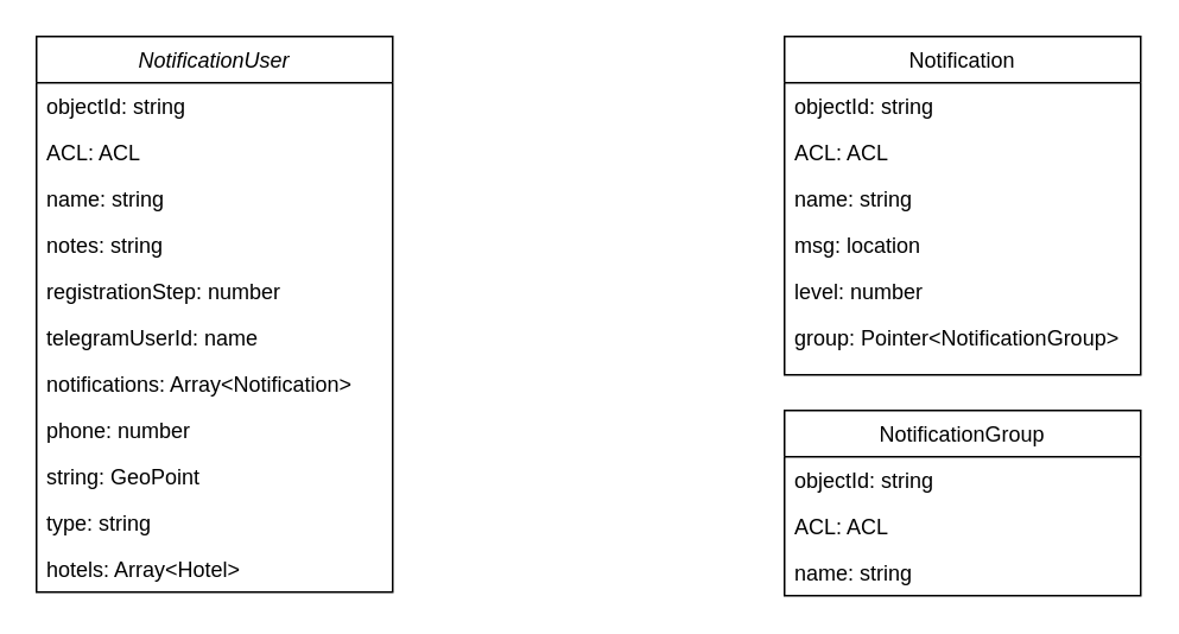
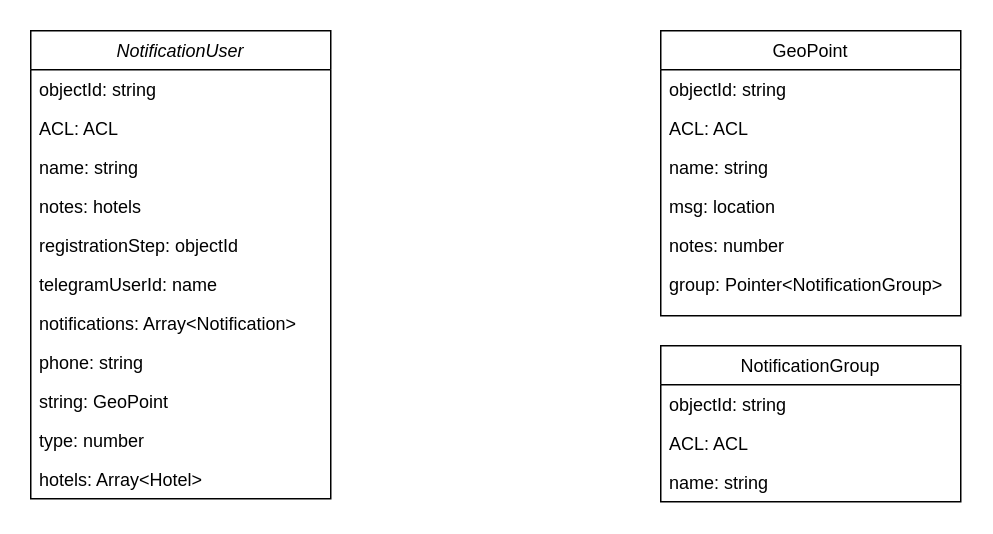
- <mxCell id="18" value="Notification" style="swimlane;fontStyle=0;align=center;verticalAlign=top;childLayout=stackLayout;horizontal=1;startSize=26;horizontalStack=0;resizeParent=1;resizeLast=0;collapsible=1;marginBottom=0;rounded=0;shadow=0;strokeWidth=1;" parent="1" vertex="1"><mxGeometry x="440" y="20" width="200" height="190" as="geometry"><mxRectangle x="550" y="140" width="160" height="26" as="alternateBounds" /></mxGeometry></mxCell>
+ <mxCell id="18" value="GeoPoint" style="swimlane;fontStyle=0;align=center;verticalAlign=top;childLayout=stackLayout;horizontal=1;startSize=26;horizontalStack=0;resizeParent=1;resizeLast=0;collapsible=1;marginBottom=0;rounded=0;shadow=0;strokeWidth=1;" parent="1" vertex="1"><mxGeometry x="440" y="20" width="200" height="190" as="geometry"><mxRectangle x="550" y="140" width="160" height="26" as="alternateBounds" /></mxGeometry></mxCell>
- <mxCell id="6" value="notes: string" style="text;align=left;verticalAlign=top;spacingLeft=4;spacingRight=4;overflow=hidden;rotatable=0;points=[[0,0.5],[1,0.5]];portConstraint=eastwest;rounded=0;shadow=0;html=0;" vertex="1" parent="2"><mxGeometry y="104" width="200" height="26" as="geometry" /></mxCell>
+ <mxCell id="6" value="notes: hotels" style="text;align=left;verticalAlign=top;spacingLeft=4;spacingRight=4;overflow=hidden;rotatable=0;points=[[0,0.5],[1,0.5]];portConstraint=eastwest;rounded=0;shadow=0;html=0;" vertex="1" parent="2"><mxGeometry y="104" width="200" height="26" as="geometry" /></mxCell>
- <mxCell id="7" value="registrationStep: number" style="text;align=left;verticalAlign=top;spacingLeft=4;spacingRight=4;overflow=hidden;rotatable=0;points=[[0,0.5],[1,0.5]];portConstraint=eastwest;rounded=0;shadow=0;html=0;" vertex="1" parent="2"><mxGeometry y="130" width="200" height="26" as="geometry" /></mxCell>
+ <mxCell id="7" value="registrationStep: objectId" style="text;align=left;verticalAlign=top;spacingLeft=4;spacingRight=4;overflow=hidden;rotatable=0;points=[[0,0.5],[1,0.5]];portConstraint=eastwest;rounded=0;shadow=0;html=0;" vertex="1" parent="2"><mxGeometry y="130" width="200" height="26" as="geometry" /></mxCell>
- <mxCell id="23" value="level: number" style="text;align=left;verticalAlign=top;spacingLeft=4;spacingRight=4;overflow=hidden;rotatable=0;points=[[0,0.5],[1,0.5]];portConstraint=eastwest;rounded=0;shadow=0;html=0;" parent="18" vertex="1"><mxGeometry y="130" width="200" height="26" as="geometry" /></mxCell>
+ <mxCell id="23" value="notes: number" style="text;align=left;verticalAlign=top;spacingLeft=4;spacingRight=4;overflow=hidden;rotatable=0;points=[[0,0.5],[1,0.5]];portConstraint=eastwest;rounded=0;shadow=0;html=0;" parent="18" vertex="1"><mxGeometry y="130" width="200" height="26" as="geometry" /></mxCell>
- <mxCell id="10" value="phone: number" style="text;align=left;verticalAlign=top;spacingLeft=4;spacingRight=4;overflow=hidden;rotatable=0;points=[[0,0.5],[1,0.5]];portConstraint=eastwest;rounded=0;shadow=0;html=0;" vertex="1" parent="2"><mxGeometry y="208" width="200" height="26" as="geometry" /></mxCell>
+ <mxCell id="10" value="phone: string" style="text;align=left;verticalAlign=top;spacingLeft=4;spacingRight=4;overflow=hidden;rotatable=0;points=[[0,0.5],[1,0.5]];portConstraint=eastwest;rounded=0;shadow=0;html=0;" vertex="1" parent="2"><mxGeometry y="208" width="200" height="26" as="geometry" /></mxCell>
- <mxCell id="12" value="type: string" style="text;align=left;verticalAlign=top;spacingLeft=4;spacingRight=4;overflow=hidden;rotatable=0;points=[[0,0.5],[1,0.5]];portConstraint=eastwest;rounded=0;shadow=0;html=0;" vertex="1" parent="2"><mxGeometry y="260" width="200" height="26" as="geometry" /></mxCell>
+ <mxCell id="12" value="type: number" style="text;align=left;verticalAlign=top;spacingLeft=4;spacingRight=4;overflow=hidden;rotatable=0;points=[[0,0.5],[1,0.5]];portConstraint=eastwest;rounded=0;shadow=0;html=0;" vertex="1" parent="2"><mxGeometry y="260" width="200" height="26" as="geometry" /></mxCell>
